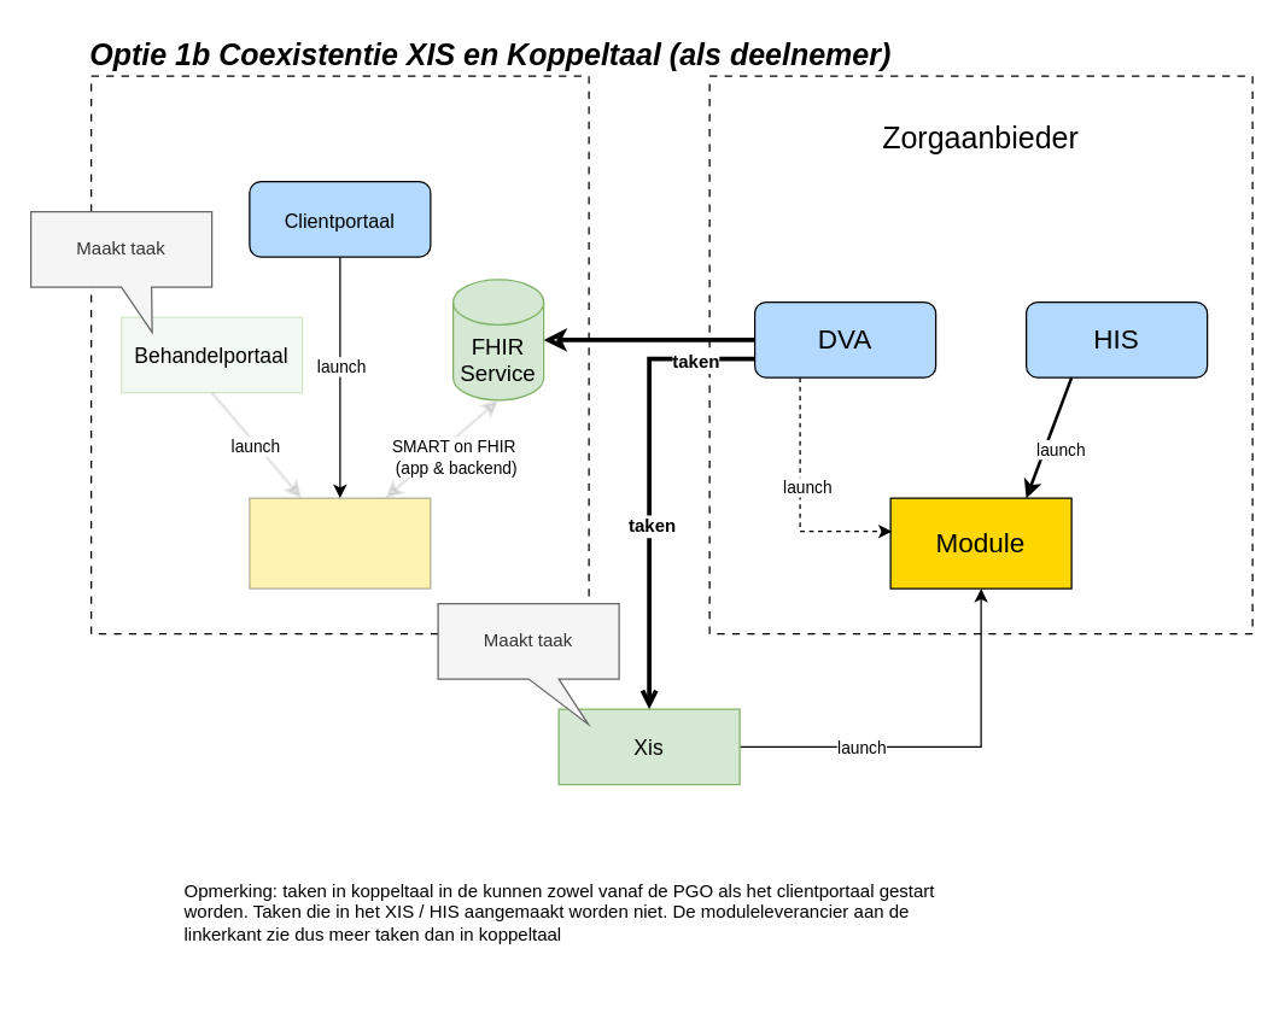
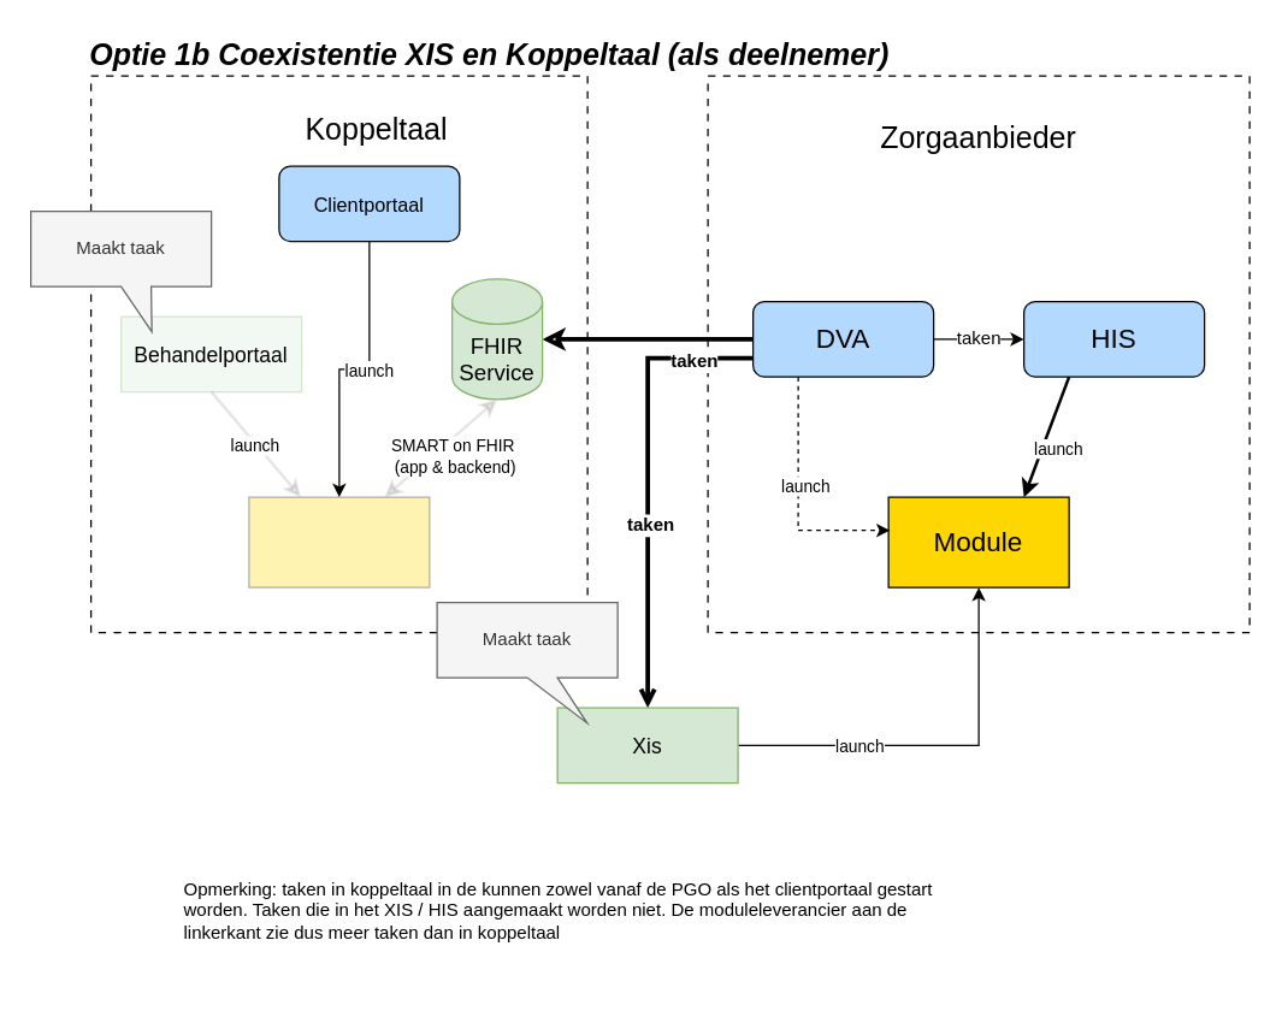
+ <mxCell id="14" value="Koppeltaal" style="text;html=1;strokeColor=none;fillColor=none;align=center;verticalAlign=middle;whiteSpace=wrap;rounded=0;fontSize=20;fontStyle=0;" parent="1" vertex="1"><mxGeometry x="190" y="70" width="120" height="30" as="geometry" /></mxCell>
- <mxCell id="26" value="&lt;div style=&quot;line-height: 100%;&quot;&gt;&lt;font style=&quot;font-size: 13px;&quot;&gt;Clientportaal&lt;/font&gt;&lt;/div&gt;" style="rounded=1;whiteSpace=wrap;html=1;fillColor=#B3D9FF;strokeColor=#000000;fontSize=18;arcSize=15;" parent="1" vertex="1"><mxGeometry x="165" y="120" width="120" height="50" as="geometry" /></mxCell>
+ <mxCell id="26" value="&lt;div style=&quot;line-height: 100%;&quot;&gt;&lt;font style=&quot;font-size: 13px;&quot;&gt;Clientportaal&lt;/font&gt;&lt;/div&gt;" style="rounded=1;whiteSpace=wrap;html=1;fillColor=#B3D9FF;strokeColor=#000000;fontSize=18;arcSize=15;" parent="1" vertex="1"><mxGeometry x="185" y="110" width="120" height="50" as="geometry" /></mxCell>
+ <mxCell id="11" value="taken" style="edgeStyle=orthogonalEdgeStyle;rounded=0;orthogonalLoop=1;jettySize=auto;html=1;exitX=1;exitY=0.5;exitDx=0;exitDy=0;entryX=0;entryY=0.5;entryDx=0;entryDy=0;strokeColor=#000000;fontSize=12;" parent="1" source="7" target="8" edge="1"><mxGeometry relative="1" as="geometry" /></mxCell>
